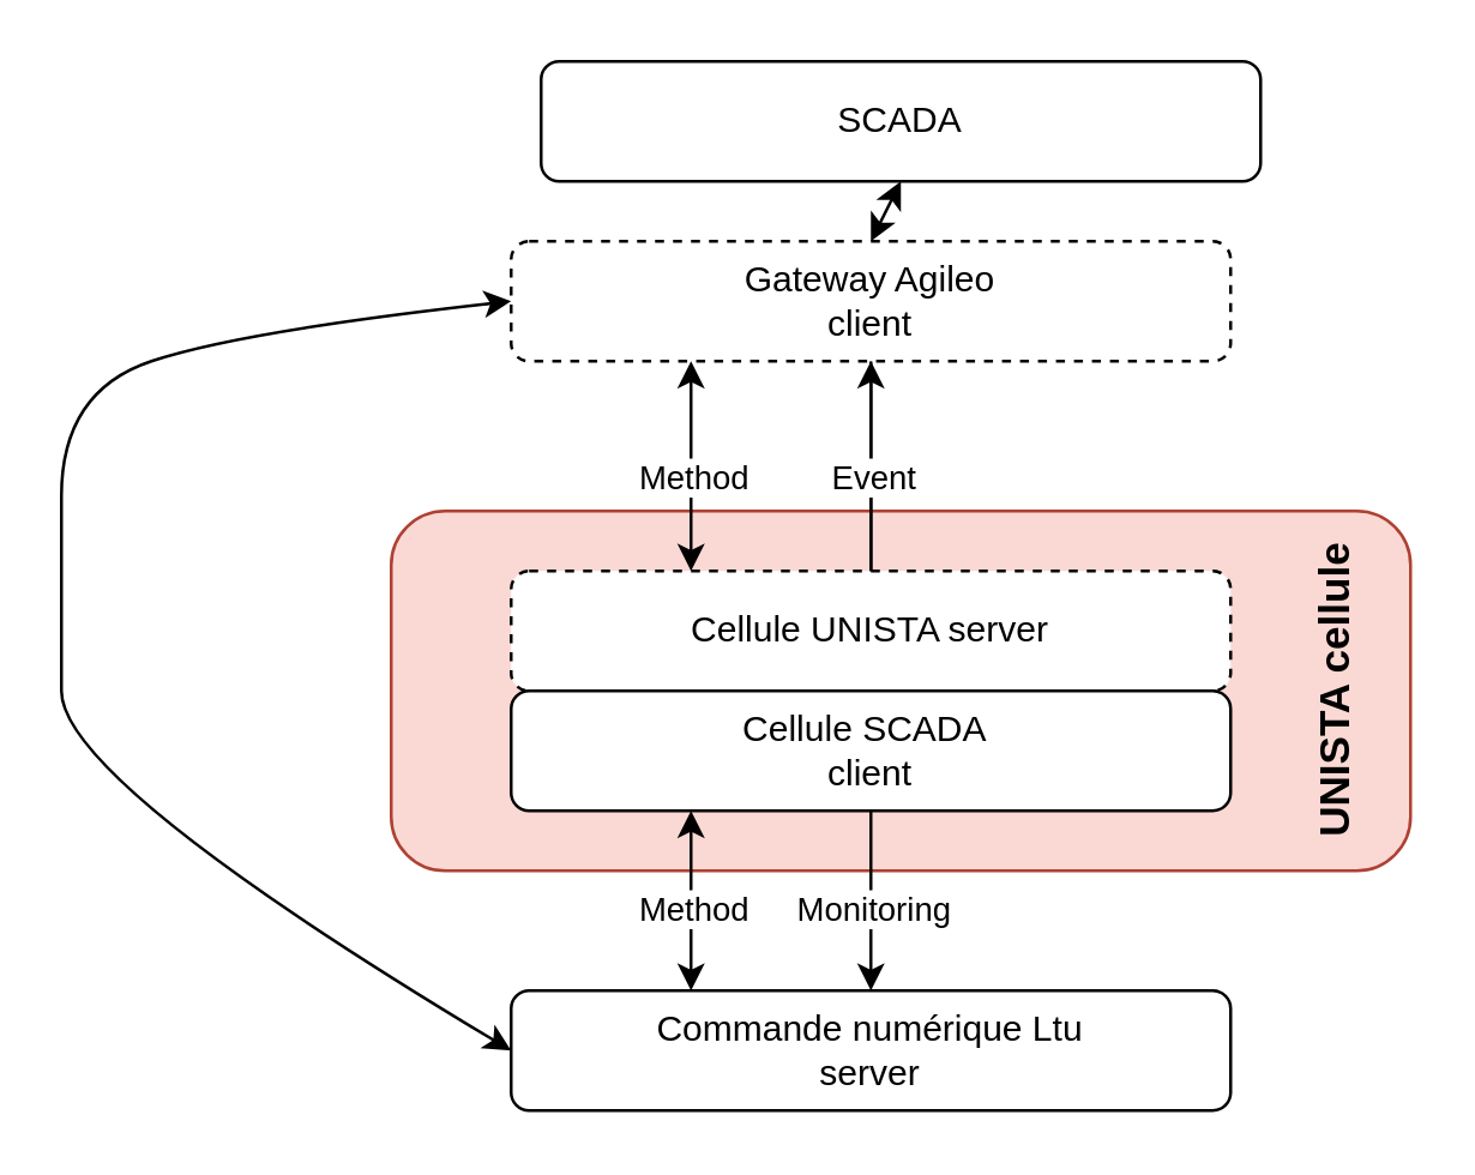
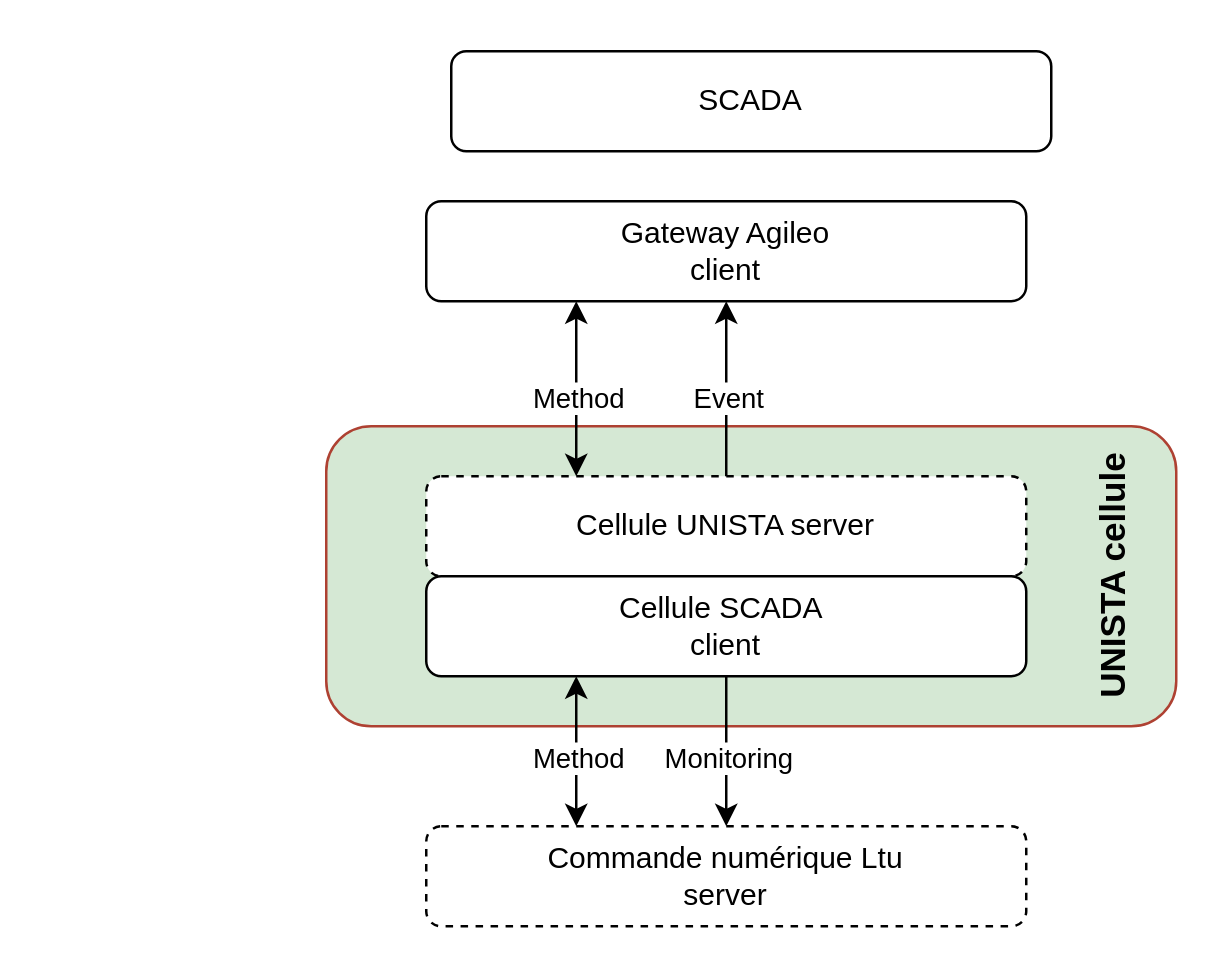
- <mxCell id="7" value="" style="endArrow=classic;startArrow=classic;html=1;rounded=0;entryX=0.5;entryY=1;entryDx=0;entryDy=0;exitX=0.5;exitY=0;exitDx=0;exitDy=0;" edge="1" parent="1" source="5" target="3"><mxGeometry width="50" height="50" relative="1" as="geometry"><mxPoint x="140" y="70" as="sourcePoint" /><mxPoint x="190" y="20" as="targetPoint" /></mxGeometry></mxCell>
- <mxCell id="5" value="Gateway Agileo&lt;div&gt;client&lt;/div&gt;" style="rounded=1;whiteSpace=wrap;html=1;dashed=1;" vertex="1" parent="1"><mxGeometry x="170" y="80" width="240" height="40" as="geometry" /></mxCell>
+ <mxCell id="5" value="Gateway Agileo&lt;div&gt;client&lt;/div&gt;" style="rounded=1;whiteSpace=wrap;html=1;" vertex="1" parent="1"><mxGeometry x="170" y="80" width="240" height="40" as="geometry" /></mxCell>
- <mxCell id="4" value="" style="edgeStyle=orthogonalEdgeStyle;rounded=0;orthogonalLoop=1;jettySize=auto;html=1;" edge="1" parent="1" source="5" target="13"><mxGeometry relative="1" as="geometry" /></mxCell>
- <mxCell id="18" value="" style="curved=1;endArrow=classic;html=1;rounded=0;entryX=0;entryY=0.5;entryDx=0;entryDy=0;exitX=0;exitY=0.5;exitDx=0;exitDy=0;startArrow=classic;startFill=1;" edge="1" parent="1" source="5" target="12"><mxGeometry width="50" height="50" relative="1" as="geometry"><mxPoint x="30" y="220" as="sourcePoint" /><mxPoint x="80" y="170" as="targetPoint" /><Array as="points"><mxPoint x="80" y="110" /><mxPoint x="20" y="130" /><mxPoint x="20" y="200" /><mxPoint x="20" y="260" /></Array></mxGeometry></mxCell>
- <mxCell id="2" value="&lt;h3&gt;UNISTA cellule&lt;/h3&gt;" style="rounded=1;whiteSpace=wrap;html=1;fillColor=#fad9d5;strokeColor=#ae4132;horizontal=0;verticalAlign=bottom;" vertex="1" parent="1"><mxGeometry x="130" y="170" width="340" height="120" as="geometry" /></mxCell>
+ <mxCell id="2" value="&lt;h3&gt;UNISTA cellule&lt;/h3&gt;" style="rounded=1;whiteSpace=wrap;html=1;fillColor=#d5e8d4;strokeColor=#ae4132;horizontal=0;verticalAlign=bottom;" vertex="1" parent="1"><mxGeometry x="130" y="170" width="340" height="120" as="geometry" /></mxCell>
- <mxCell id="12" value="Commande numérique Ltu&lt;div&gt;server&lt;/div&gt;" style="rounded=1;whiteSpace=wrap;html=1;" vertex="1" parent="1"><mxGeometry x="170" y="330" width="240" height="40" as="geometry" /></mxCell>
+ <mxCell id="12" value="Commande numérique Ltu&lt;div&gt;server&lt;/div&gt;" style="rounded=1;whiteSpace=wrap;html=1;dashed=1;" vertex="1" parent="1"><mxGeometry x="170" y="330" width="240" height="40" as="geometry" /></mxCell>
